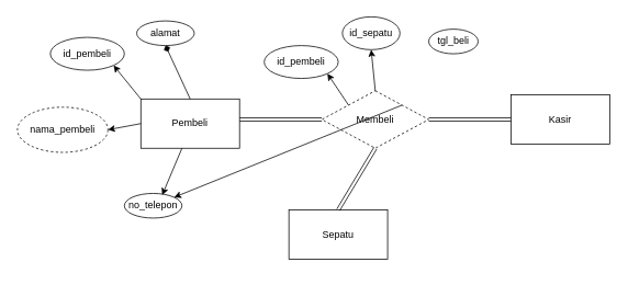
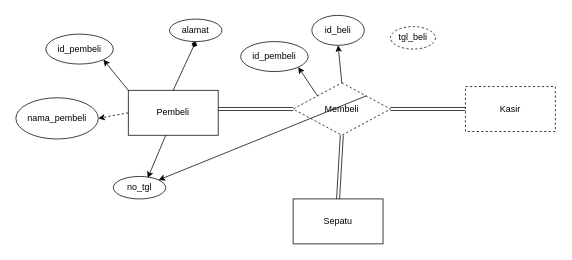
- <mxCell id="10" value="alamat" style="ellipse;whiteSpace=wrap;html=1;" vertex="1" parent="1"><mxGeometry x="165" y="25" width="70" height="30" as="geometry" /></mxCell>
+ <mxCell id="10" value="alamat" style="ellipse;whiteSpace=wrap;html=1;" vertex="1" parent="1"><mxGeometry x="225" y="25" width="70" height="30" as="geometry" /></mxCell>
- <mxCell id="17" value="id_sepatu" style="ellipse;whiteSpace=wrap;html=1;" vertex="1" parent="1"><mxGeometry x="415" y="20" width="70" height="40" as="geometry" /></mxCell>
+ <mxCell id="17" value="id_beli" style="ellipse;whiteSpace=wrap;html=1;" vertex="1" parent="1"><mxGeometry x="415" y="20" width="70" height="40" as="geometry" /></mxCell>
- <mxCell id="19" value="tgl_beli" style="ellipse;whiteSpace=wrap;html=1;" vertex="1" parent="1"><mxGeometry x="520" y="35" width="60" height="30" as="geometry" /></mxCell>
+ <mxCell id="19" value="tgl_beli" style="ellipse;whiteSpace=wrap;html=1;dashed=1;" vertex="1" parent="1"><mxGeometry x="520" y="35" width="60" height="30" as="geometry" /></mxCell>
- <mxCell id="5" value="Kasir" style="rounded=0;whiteSpace=wrap;html=1;" vertex="1" parent="1"><mxGeometry x="620" y="115" width="120" height="60" as="geometry" /></mxCell>
+ <mxCell id="5" value="Kasir" style="rounded=0;whiteSpace=wrap;html=1;dashed=1;" vertex="1" parent="1"><mxGeometry x="620" y="115" width="120" height="60" as="geometry" /></mxCell>
- <mxCell id="14" value="" style="endArrow=classic;html=1;rounded=0;exitX=0;exitY=0.5;exitDx=0;exitDy=0;entryX=1;entryY=0.5;entryDx=0;entryDy=0;" edge="1" parent="1" source="2" target="9"><mxGeometry width="50" height="50" relative="1" as="geometry"><mxPoint x="130" y="145" as="sourcePoint" /><mxPoint x="90" y="144.5" as="targetPoint" /></mxGeometry></mxCell>
+ <mxCell id="14" value="" style="endArrow=classic;html=1;rounded=0;exitX=0;exitY=0.5;exitDx=0;exitDy=0;entryX=1;entryY=0.5;entryDx=0;entryDy=0;dashed=1;" edge="1" parent="1" source="2" target="9"><mxGeometry width="50" height="50" relative="1" as="geometry"><mxPoint x="130" y="145" as="sourcePoint" /><mxPoint x="90" y="144.5" as="targetPoint" /></mxGeometry></mxCell>
- <mxCell id="9" value="nama_pembeli" style="ellipse;whiteSpace=wrap;html=1;dashed=1;" vertex="1" parent="1"><mxGeometry x="20" y="130" width="110" height="55" as="geometry" /></mxCell>
+ <mxCell id="9" value="nama_pembeli" style="ellipse;whiteSpace=wrap;html=1;" vertex="1" parent="1"><mxGeometry x="20" y="130" width="110" height="55" as="geometry" /></mxCell>
- <mxCell id="11" value="no_telepon" style="ellipse;whiteSpace=wrap;html=1;" vertex="1" parent="1"><mxGeometry x="150" y="235" width="70" height="30" as="geometry" /></mxCell>
+ <mxCell id="11" value="no_tgl" style="ellipse;whiteSpace=wrap;html=1;" vertex="1" parent="1"><mxGeometry x="150" y="235" width="70" height="30" as="geometry" /></mxCell>
- <mxCell id="4" value="Sepatu" style="rounded=0;whiteSpace=wrap;html=1;" vertex="1" parent="1"><mxGeometry x="350" y="255" width="120" height="60" as="geometry" /></mxCell>
+ <mxCell id="4" value="Sepatu" style="rounded=0;whiteSpace=wrap;html=1;" vertex="1" parent="1"><mxGeometry x="390" y="265" width="120" height="60" as="geometry" /></mxCell>
